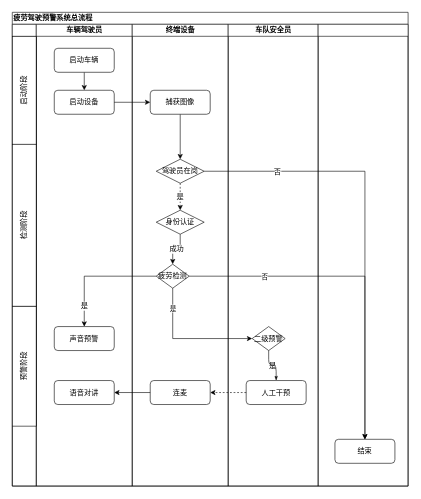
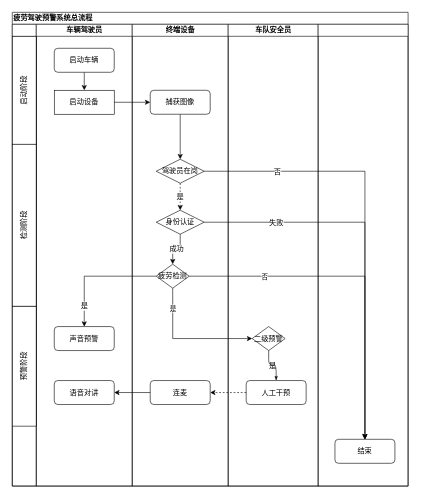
- <mxCell id="10" value="启动设备" style="rounded=1;whiteSpace=wrap;html=1;shadow=0;labelBackgroundColor=none;strokeWidth=1;fontFamily=Verdana;fontSize=12;align=center;imageHeight=24;" parent="7" vertex="1"><mxGeometry x="30" y="110" width="100" height="40" as="geometry" /></mxCell>
+ <mxCell id="10" value="启动设备" style="whiteSpace=wrap;html=1;shadow=0;labelBackgroundColor=none;strokeWidth=1;fontFamily=Verdana;fontSize=12;align=center;imageHeight=24;rounded=0;" parent="7" vertex="1"><mxGeometry x="30" y="110" width="100" height="40" as="geometry" /></mxCell>
+ <mxCell id="34" style="edgeStyle=orthogonalEdgeStyle;rounded=0;orthogonalLoop=1;jettySize=auto;html=1;fontFamily=Helvetica;fontSize=14;entryX=0.5;entryY=0;entryDx=0;entryDy=0;exitX=1;exitY=0.5;exitDx=0;exitDy=0;" parent="2" source="19" target="31" edge="1"><mxGeometry relative="1" as="geometry"><mxPoint x="320" y="260" as="targetPoint" /><mxPoint x="240" y="360" as="sourcePoint" /><Array as="points"><mxPoint x="588" y="350" /></Array></mxGeometry></mxCell>
+ <mxCell id="35" value="失败" style="edgeLabel;html=1;align=center;verticalAlign=middle;resizable=0;points=[];fontSize=12;fontFamily=Helvetica;" parent="34" vertex="1" connectable="0"><mxGeometry x="-0.732" y="1" relative="1" as="geometry"><mxPoint x="35" y="1" as="offset" /></mxGeometry></mxCell>
